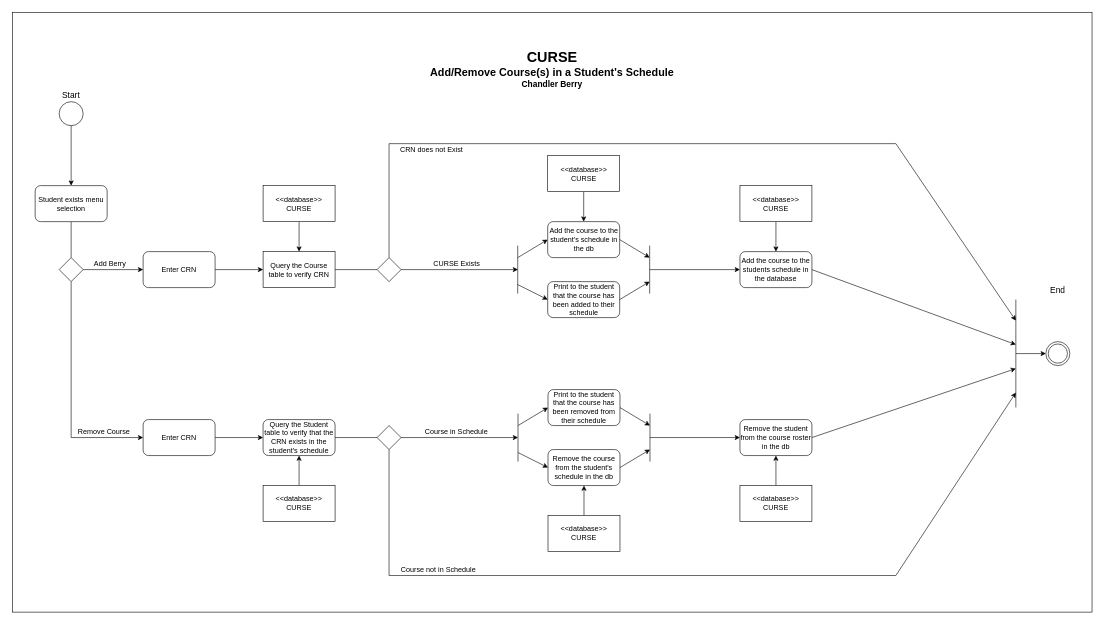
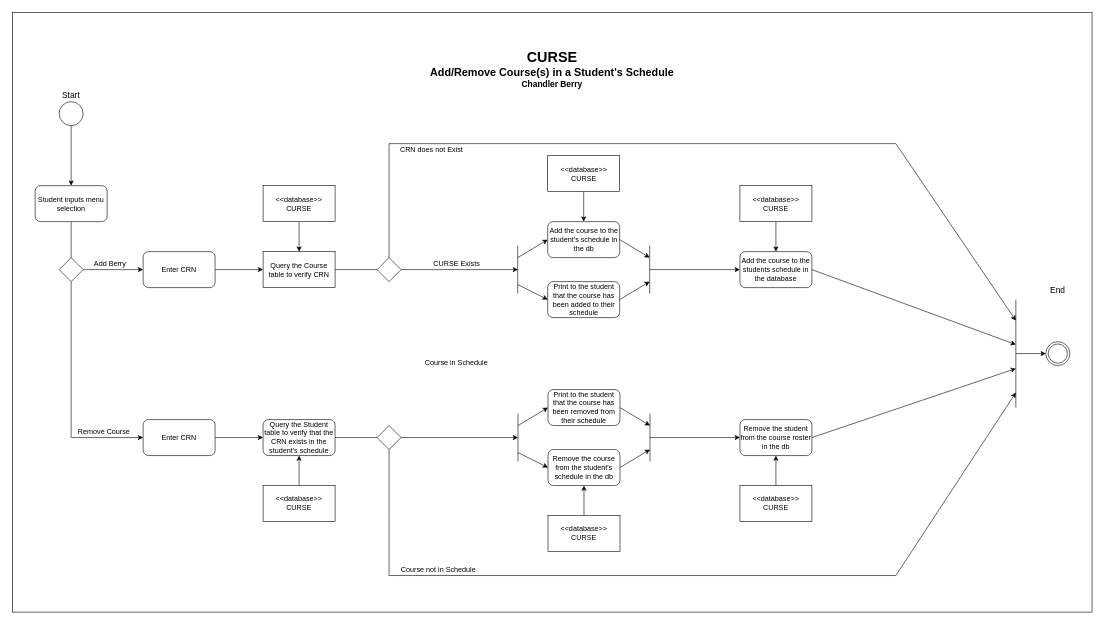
- <mxCell id="51" value="Student exists menu selection" style="rounded=1;whiteSpace=wrap;html=1;" parent="1" vertex="1"><mxGeometry x="58" y="309" width="120" height="60" as="geometry" /></mxCell>
+ <mxCell id="51" value="Student inputs menu selection" style="rounded=1;whiteSpace=wrap;html=1;" parent="1" vertex="1"><mxGeometry x="58" y="309" width="120" height="60" as="geometry" /></mxCell>
- <mxCell id="57" value="Course in Schedule" style="text;html=1;strokeColor=none;fillColor=none;align=center;verticalAlign=middle;whiteSpace=wrap;rounded=0;" parent="1" vertex="1"><mxGeometry x="693" y="709" width="135" height="20" as="geometry" /></mxCell>
+ <mxCell id="57" value="Course in Schedule" style="text;html=1;strokeColor=none;fillColor=none;align=center;verticalAlign=middle;whiteSpace=wrap;rounded=0;" parent="1" vertex="1"><mxGeometry x="693" y="594" width="135" height="20" as="geometry" /></mxCell>
